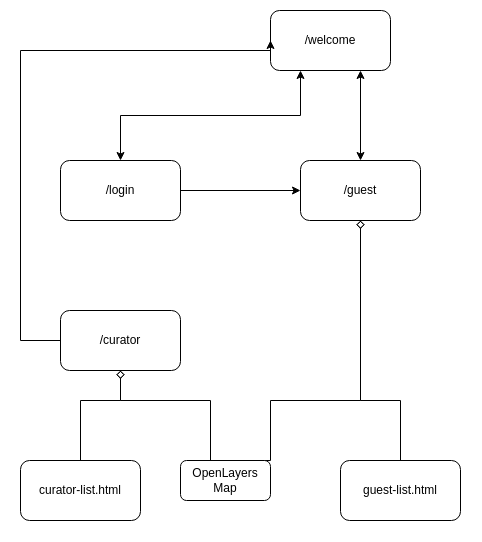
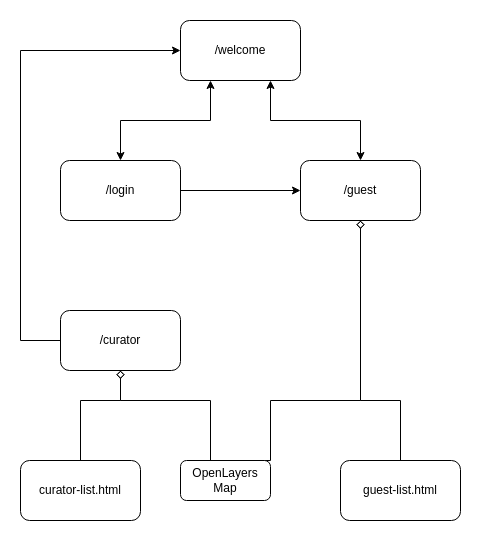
- <mxCell id="4" value="/welcome" style="rounded=1;whiteSpace=wrap;html=1;" vertex="1" parent="1"><mxGeometry x="270" y="10" width="120" height="60" as="geometry" /></mxCell>
+ <mxCell id="4" value="/welcome" style="rounded=1;whiteSpace=wrap;html=1;" vertex="1" parent="1"><mxGeometry x="180" y="20" width="120" height="60" as="geometry" /></mxCell>
